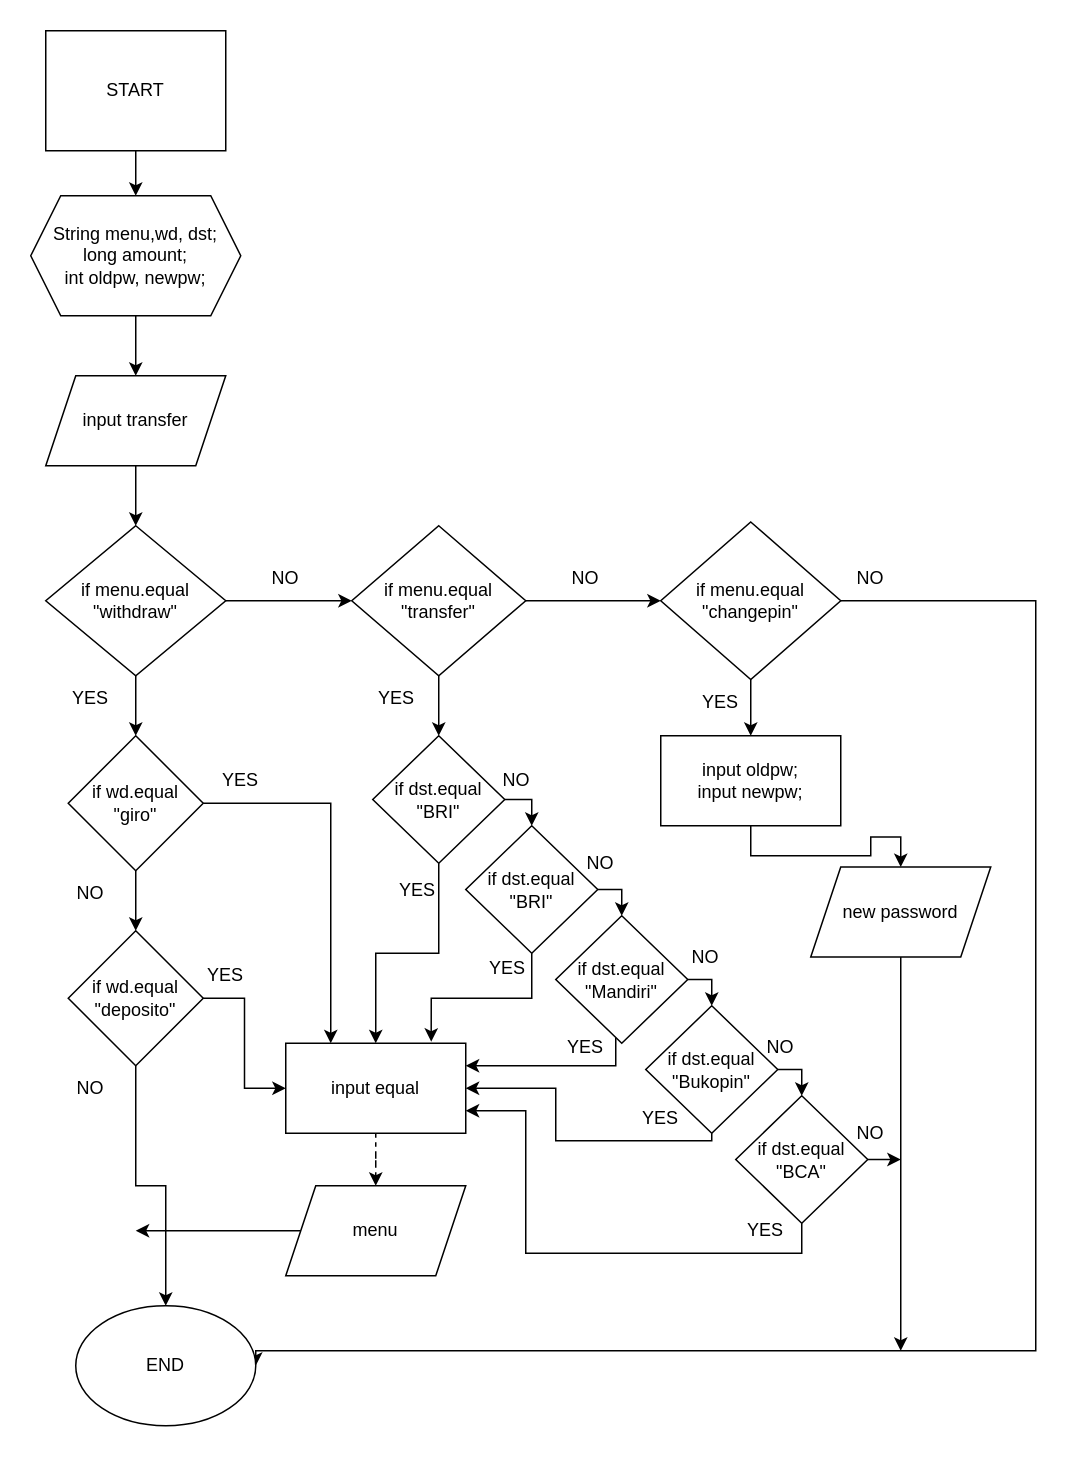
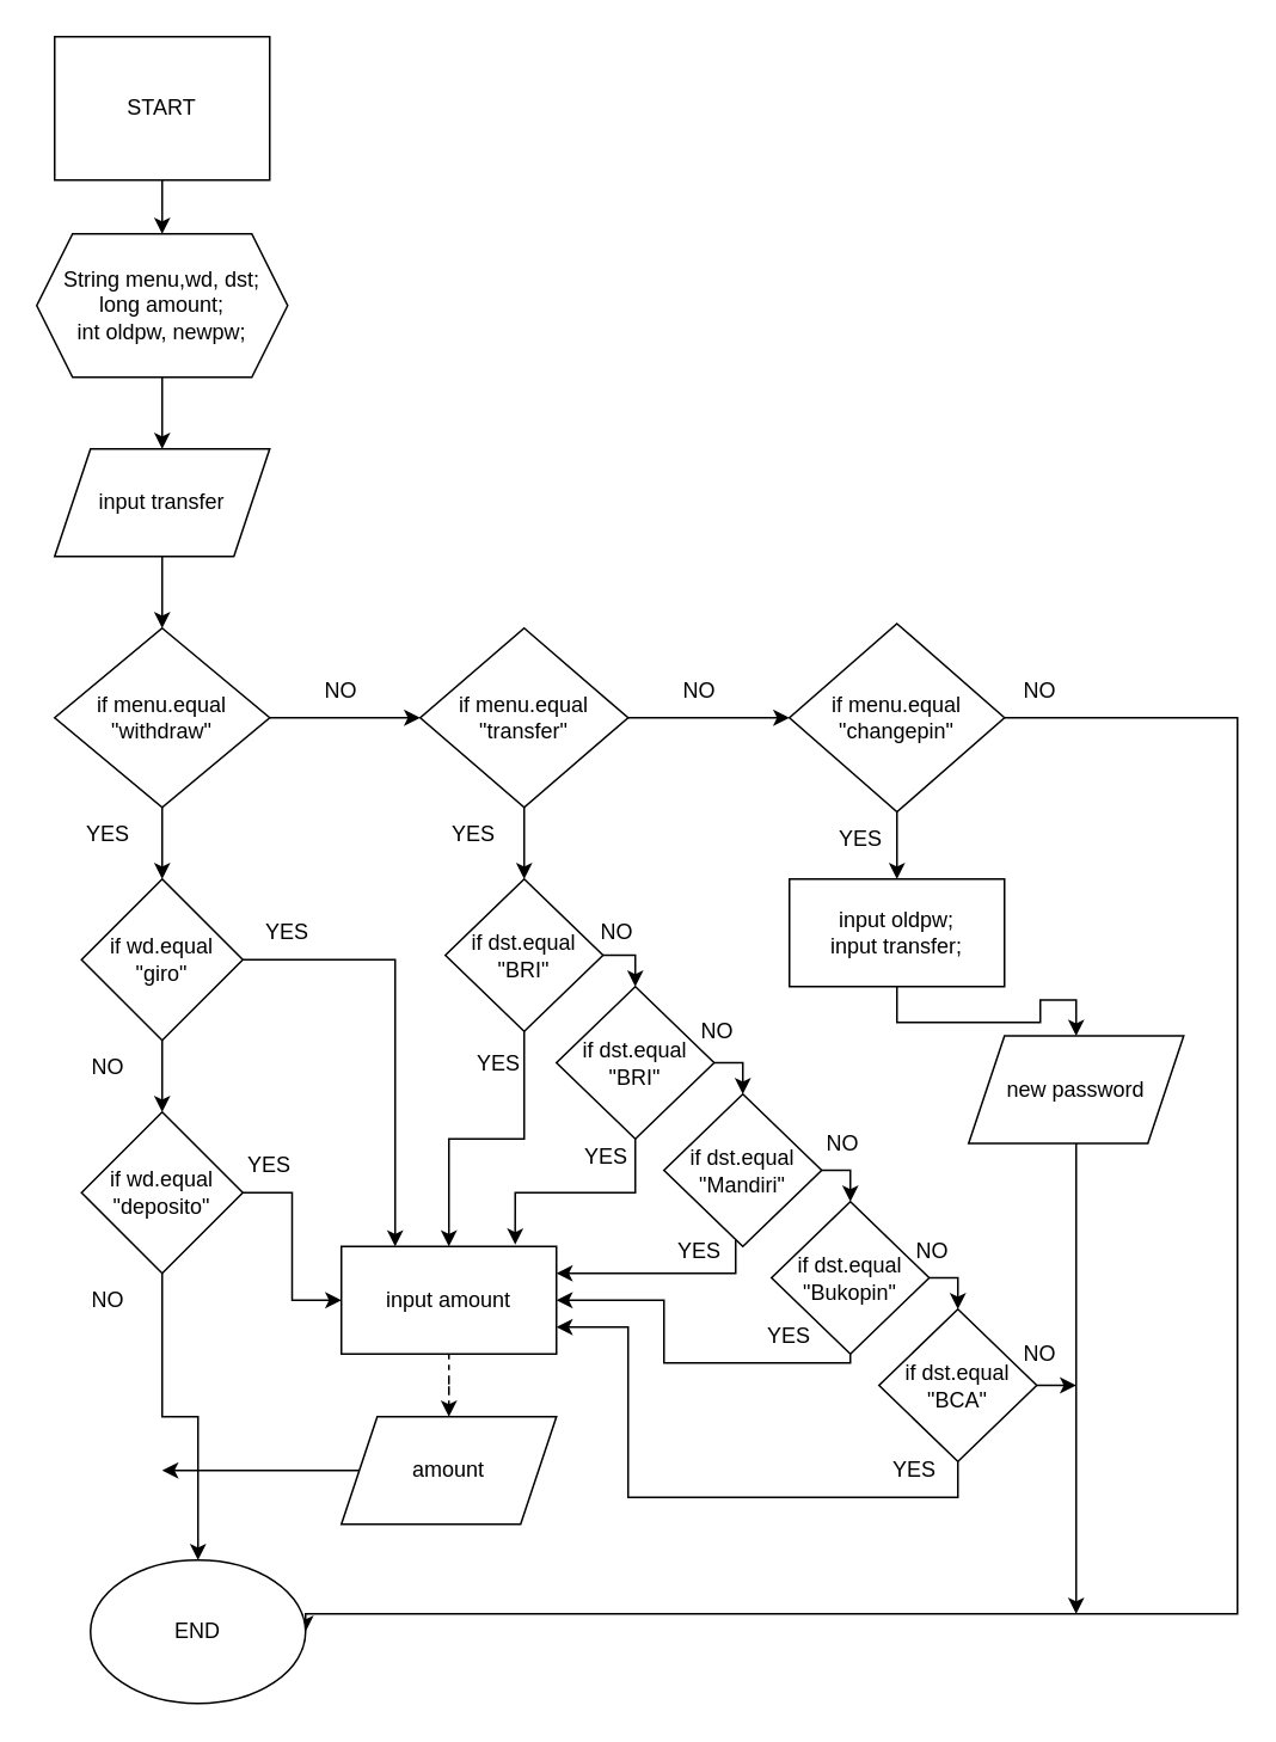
- <mxCell id="24" value="input oldpw;&lt;br&gt;input newpw;" style="rounded=0;whiteSpace=wrap;html=1;" parent="1" vertex="1"><mxGeometry x="440" y="490" width="120" height="60" as="geometry" /></mxCell>
+ <mxCell id="24" value="input oldpw;&lt;br&gt;input transfer;" style="rounded=0;whiteSpace=wrap;html=1;" parent="1" vertex="1"><mxGeometry x="440" y="490" width="120" height="60" as="geometry" /></mxCell>
- <mxCell id="44" value="input equal" style="rounded=0;whiteSpace=wrap;html=1;" vertex="1" parent="1"><mxGeometry x="190" y="695" width="120" height="60" as="geometry" /></mxCell>
+ <mxCell id="44" value="input amount" style="rounded=0;whiteSpace=wrap;html=1;" vertex="1" parent="1"><mxGeometry x="190" y="695" width="120" height="60" as="geometry" /></mxCell>
- <mxCell id="46" value="menu" style="shape=parallelogram;perimeter=parallelogramPerimeter;whiteSpace=wrap;html=1;fixedSize=1;" vertex="1" parent="1"><mxGeometry x="190" y="790" width="120" height="60" as="geometry" /></mxCell>
+ <mxCell id="46" value="amount" style="shape=parallelogram;perimeter=parallelogramPerimeter;whiteSpace=wrap;html=1;fixedSize=1;" vertex="1" parent="1"><mxGeometry x="190" y="790" width="120" height="60" as="geometry" /></mxCell>
